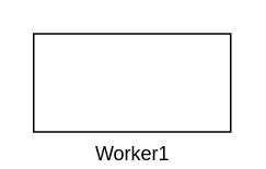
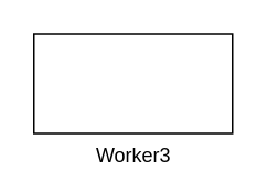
- <mxCell id="2" value="Worker1" style="verticalLabelPosition=bottom;verticalAlign=top;html=1;shape=mxgraph.basic.rect;fillColor2=none;strokeWidth=1;size=20;indent=5;" vertex="1" parent="1"><mxGeometry x="20" y="20" width="120" height="60" as="geometry" /></mxCell>
+ <mxCell id="2" value="Worker3" style="verticalLabelPosition=bottom;verticalAlign=top;html=1;shape=mxgraph.basic.rect;fillColor2=none;strokeWidth=1;size=20;indent=5;" vertex="1" parent="1"><mxGeometry x="20" y="20" width="120" height="60" as="geometry" /></mxCell>
